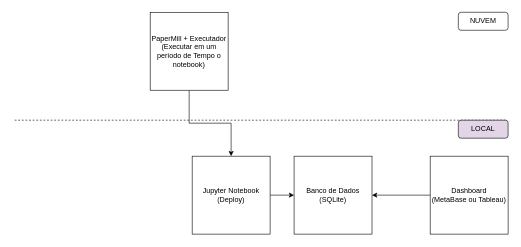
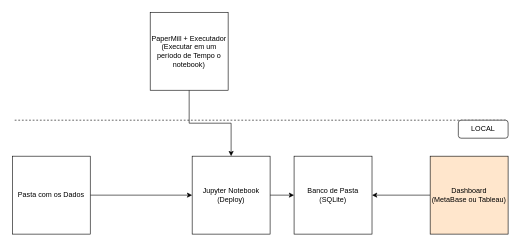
- <mxCell id="13" value="NUVEM" style="rounded=1;whiteSpace=wrap;html=1;" vertex="1" parent="1"><mxGeometry x="764" width="83" height="30" as="geometry" y="20" /></mxCell>
- <mxCell id="12" value="LOCAL" style="rounded=1;whiteSpace=wrap;html=1;fillColor=#e1d5e7;" vertex="1" parent="1"><mxGeometry x="764" y="200" width="83" height="30" as="geometry" /></mxCell>
+ <mxCell id="12" value="LOCAL" style="rounded=1;whiteSpace=wrap;html=1;" vertex="1" parent="1"><mxGeometry x="764" y="200" width="83" height="30" as="geometry" /></mxCell>
+ <mxCell id="8" value="Pasta com os Dados" style="whiteSpace=wrap;html=1;aspect=fixed;" vertex="1" parent="1"><mxGeometry y="260" width="130" height="130" as="geometry" x="20" /></mxCell>
+ <mxCell id="7" style="edgeStyle=orthogonalEdgeStyle;rounded=0;orthogonalLoop=1;jettySize=auto;html=1;entryX=0;entryY=0.5;entryDx=0;entryDy=0;" edge="1" parent="1" source="8" target="6"><mxGeometry relative="1" as="geometry" /></mxCell>
- <mxCell id="4" value="Banco de Dados&lt;br&gt;(SQLite)" style="whiteSpace=wrap;html=1;aspect=fixed;" vertex="1" parent="1"><mxGeometry x="490" y="260" width="130" height="130" as="geometry" /></mxCell>
+ <mxCell id="4" value="Banco de Pasta&lt;br&gt;(SQLite)" style="whiteSpace=wrap;html=1;aspect=fixed;" vertex="1" parent="1"><mxGeometry x="490" y="260" width="130" height="130" as="geometry" /></mxCell>
- <mxCell id="3" value="Dashboard&lt;br&gt;(MetaBase ou Tableau)" style="whiteSpace=wrap;html=1;aspect=fixed;" vertex="1" parent="1"><mxGeometry x="717" y="260" width="130" height="130" as="geometry" /></mxCell>
+ <mxCell id="3" value="Dashboard&lt;br&gt;(MetaBase ou Tableau)" style="whiteSpace=wrap;html=1;aspect=fixed;fillColor=#ffe6cc;" vertex="1" parent="1"><mxGeometry x="717" y="260" width="130" height="130" as="geometry" /></mxCell>
